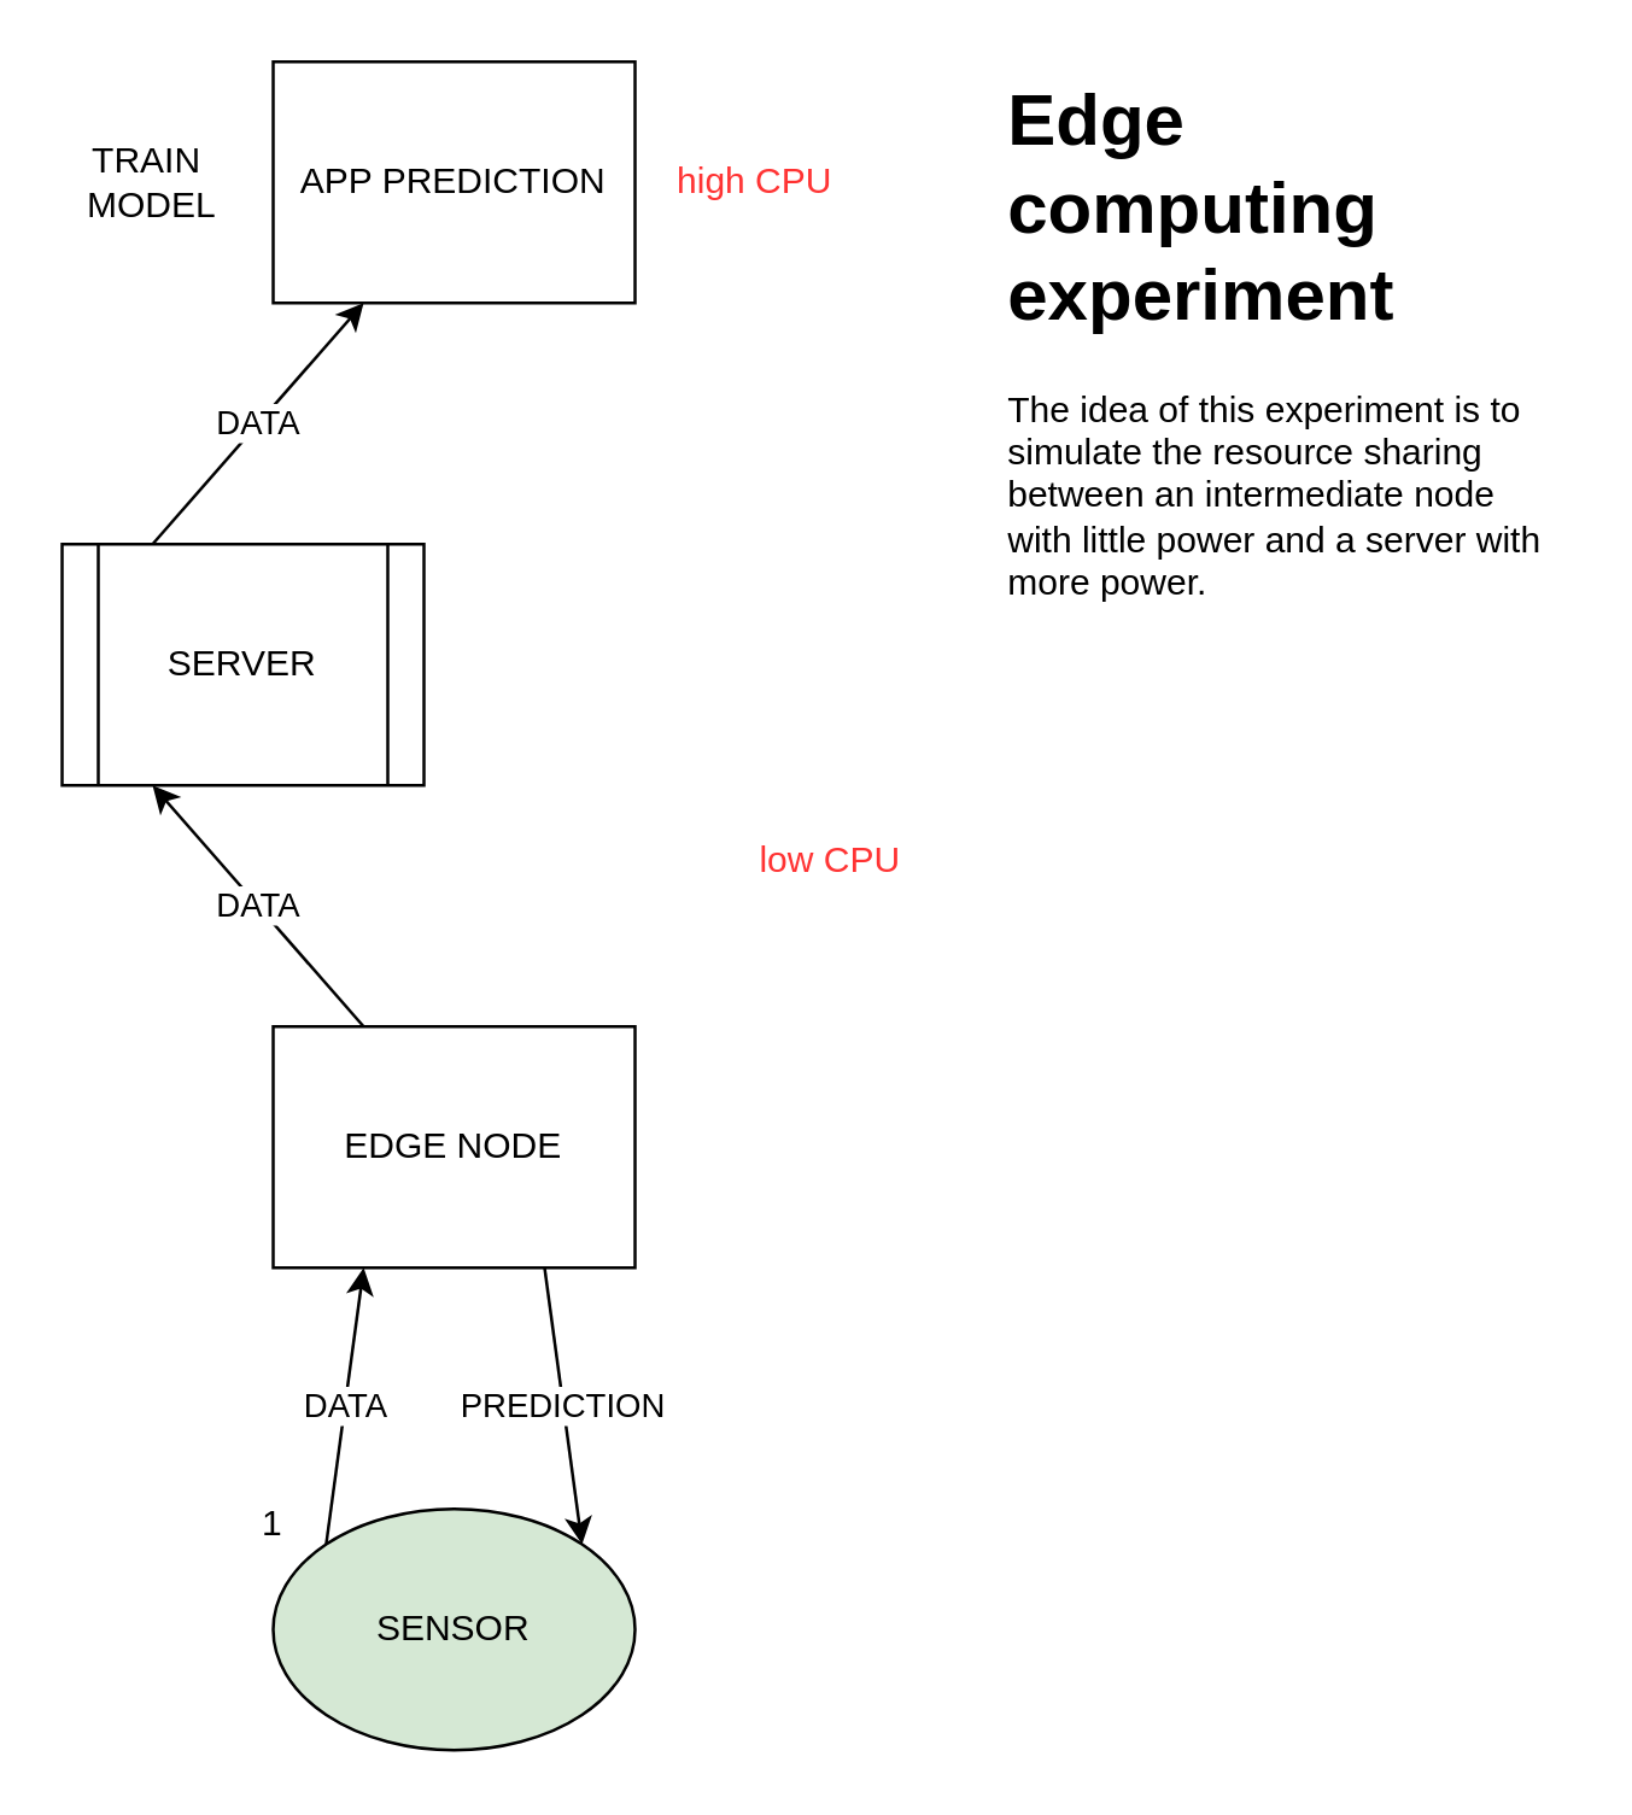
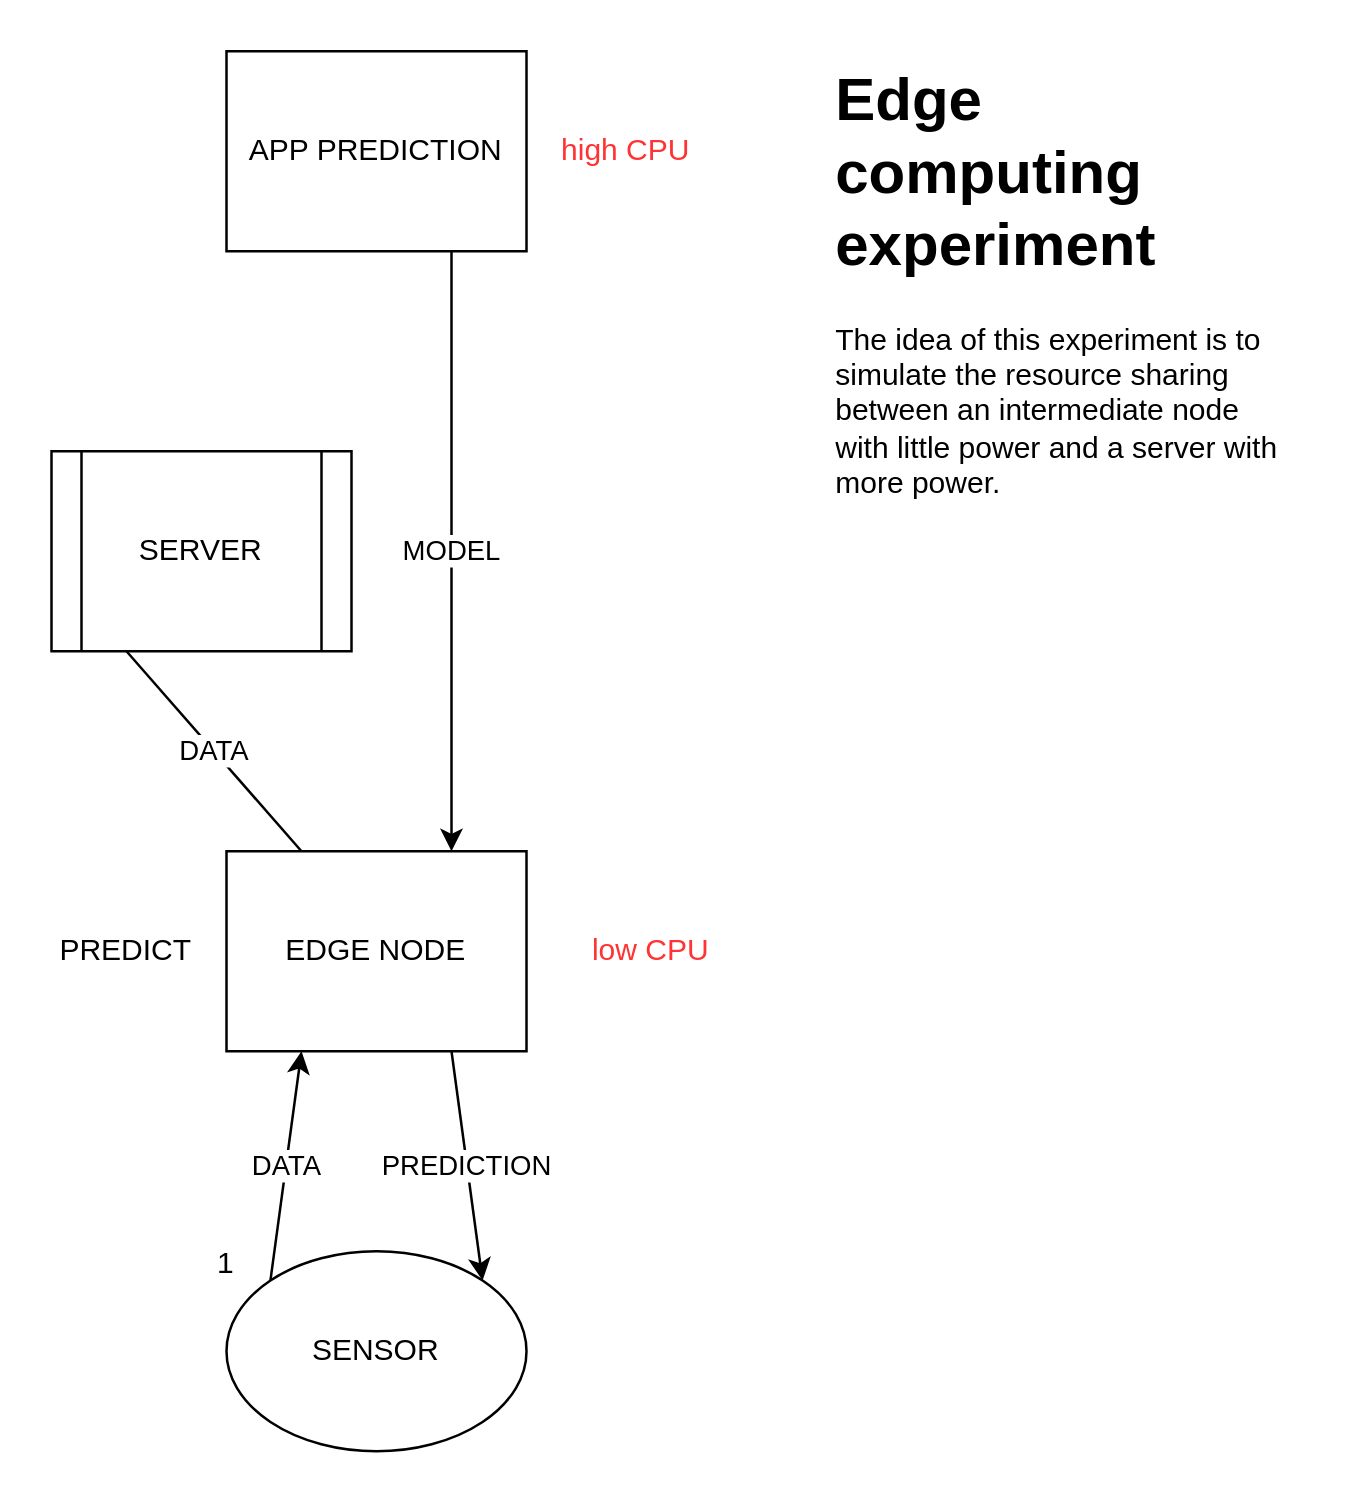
- <mxCell id="7" value="TRAIN&amp;nbsp;&lt;br&gt;MODEL" style="text;html=1;strokeColor=none;fillColor=none;align=center;verticalAlign=middle;whiteSpace=wrap;rounded=0;" vertex="1" parent="1"><mxGeometry x="20" y="45" width="60" height="30" as="geometry" /></mxCell>
- <mxCell id="16" value="DATA" style="endArrow=classic;html=1;rounded=0;exitX=0.25;exitY=0;exitDx=0;exitDy=0;entryX=0.25;entryY=1;entryDx=0;entryDy=0;" edge="1" parent="1" source="4" target="15"><mxGeometry width="50" height="50" relative="1" as="geometry"><mxPoint x="130" y="350" as="sourcePoint" /><mxPoint x="130" y="270" as="targetPoint" /></mxGeometry></mxCell>
+ <mxCell id="8" value="MODEL" style="endArrow=classic;html=1;rounded=0;exitX=0.75;exitY=1;exitDx=0;exitDy=0;entryX=0.75;entryY=0;entryDx=0;entryDy=0;" edge="1" parent="1" source="15" target="3"><mxGeometry width="50" height="50" relative="1" as="geometry"><mxPoint x="400" y="420" as="sourcePoint" /><mxPoint x="450" y="370" as="targetPoint" /></mxGeometry></mxCell>
- <mxCell id="6" value="DATA" style="endArrow=classic;html=1;rounded=0;exitX=0.25;exitY=0;exitDx=0;exitDy=0;entryX=0.25;entryY=1;entryDx=0;entryDy=0;" edge="1" parent="1" source="3" target="4"><mxGeometry width="50" height="50" relative="1" as="geometry"><mxPoint x="400" y="480" as="sourcePoint" /><mxPoint x="450" y="430" as="targetPoint" /></mxGeometry></mxCell>
+ <mxCell id="6" value="DATA" style="endArrow=none;html=1;rounded=0;exitX=0.25;exitY=0;exitDx=0;exitDy=0;entryX=0.25;entryY=1;entryDx=0;entryDy=0;" edge="1" parent="1" source="3" target="4"><mxGeometry width="50" height="50" relative="1" as="geometry"><mxPoint x="400" y="480" as="sourcePoint" /><mxPoint x="450" y="430" as="targetPoint" /></mxGeometry></mxCell>
- <mxCell id="13" value="low CPU" style="text;html=1;align=center;verticalAlign=middle;whiteSpace=wrap;rounded=0;fontColor=#FF3333;" vertex="1" parent="1"><mxGeometry x="245" y="270" width="60" height="30" as="geometry" /></mxCell>
+ <mxCell id="13" value="low CPU" style="text;html=1;align=center;verticalAlign=middle;whiteSpace=wrap;rounded=0;fontColor=#FF3333;" vertex="1" parent="1"><mxGeometry x="230" y="365" width="60" height="30" as="geometry" /></mxCell>
+ <mxCell id="9" value="PREDICT" style="text;html=1;strokeColor=none;fillColor=none;align=center;verticalAlign=middle;whiteSpace=wrap;rounded=0;" vertex="1" parent="1"><mxGeometry x="20" y="365" width="60" height="30" as="geometry" /></mxCell>
- <mxCell id="2" value="SENSOR" style="ellipse;whiteSpace=wrap;html=1;fillColor=#d5e8d4;" vertex="1" parent="1"><mxGeometry x="90" y="500" width="120" height="80" as="geometry" /></mxCell>
+ <mxCell id="2" value="SENSOR" style="ellipse;whiteSpace=wrap;html=1;" vertex="1" parent="1"><mxGeometry x="90" y="500" width="120" height="80" as="geometry" /></mxCell>
